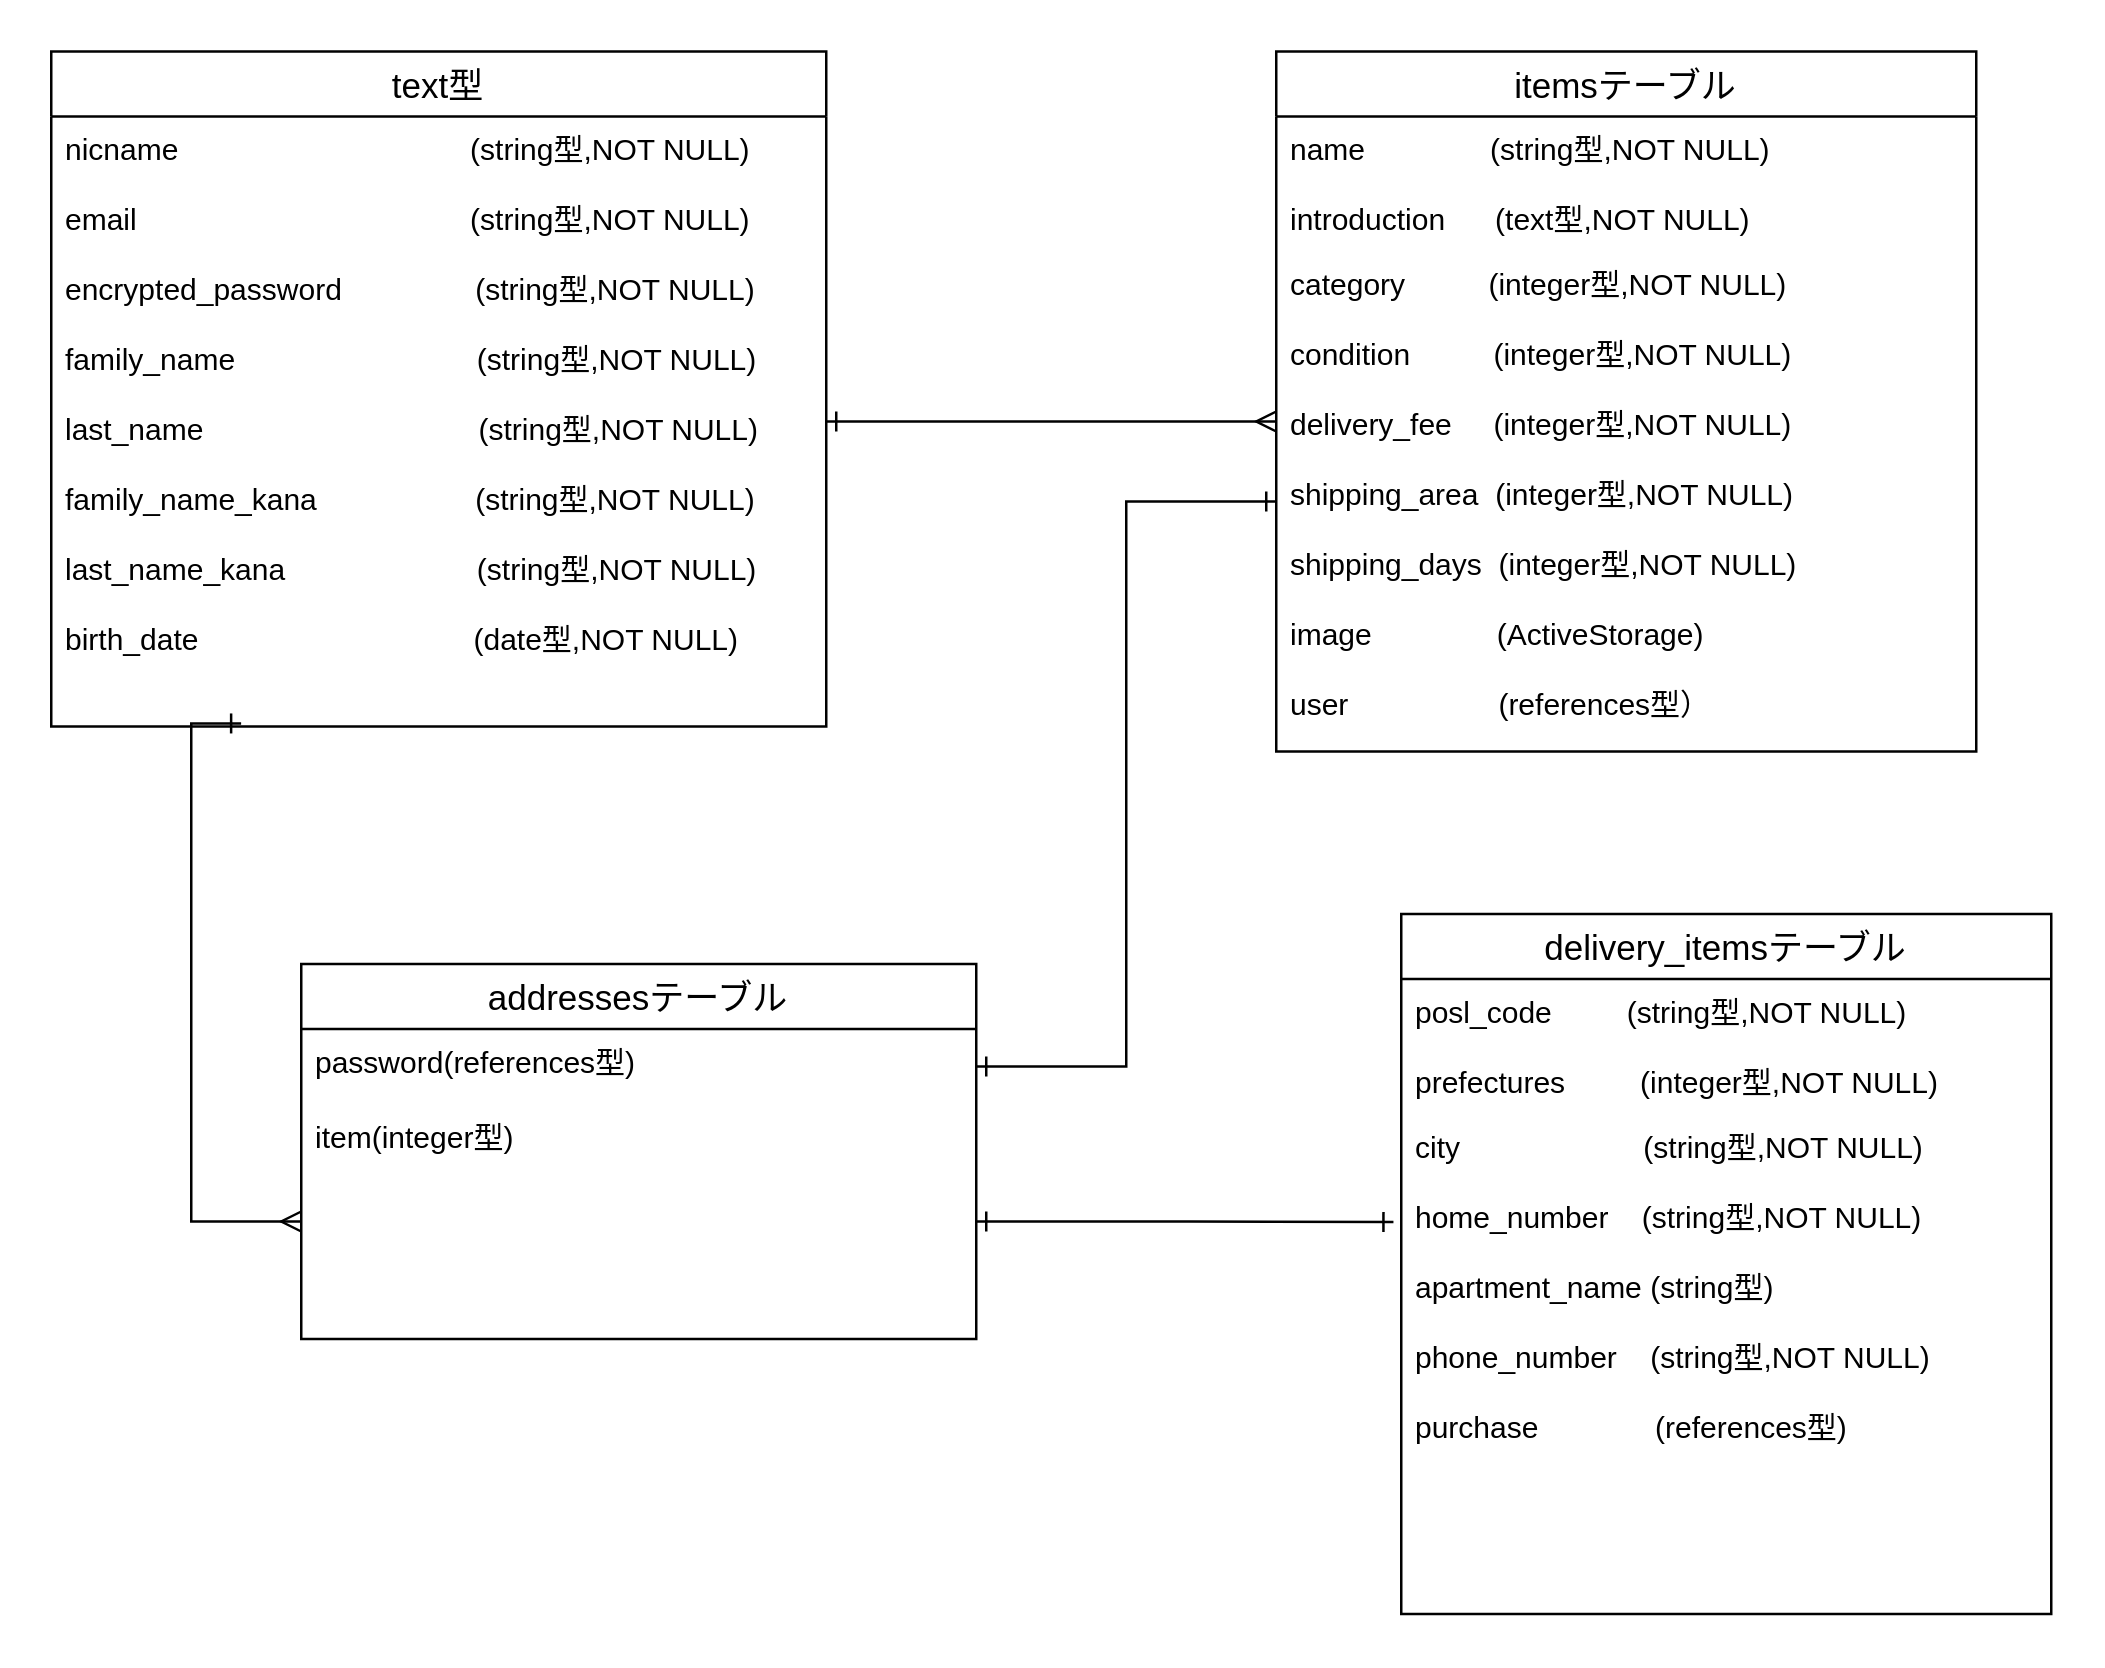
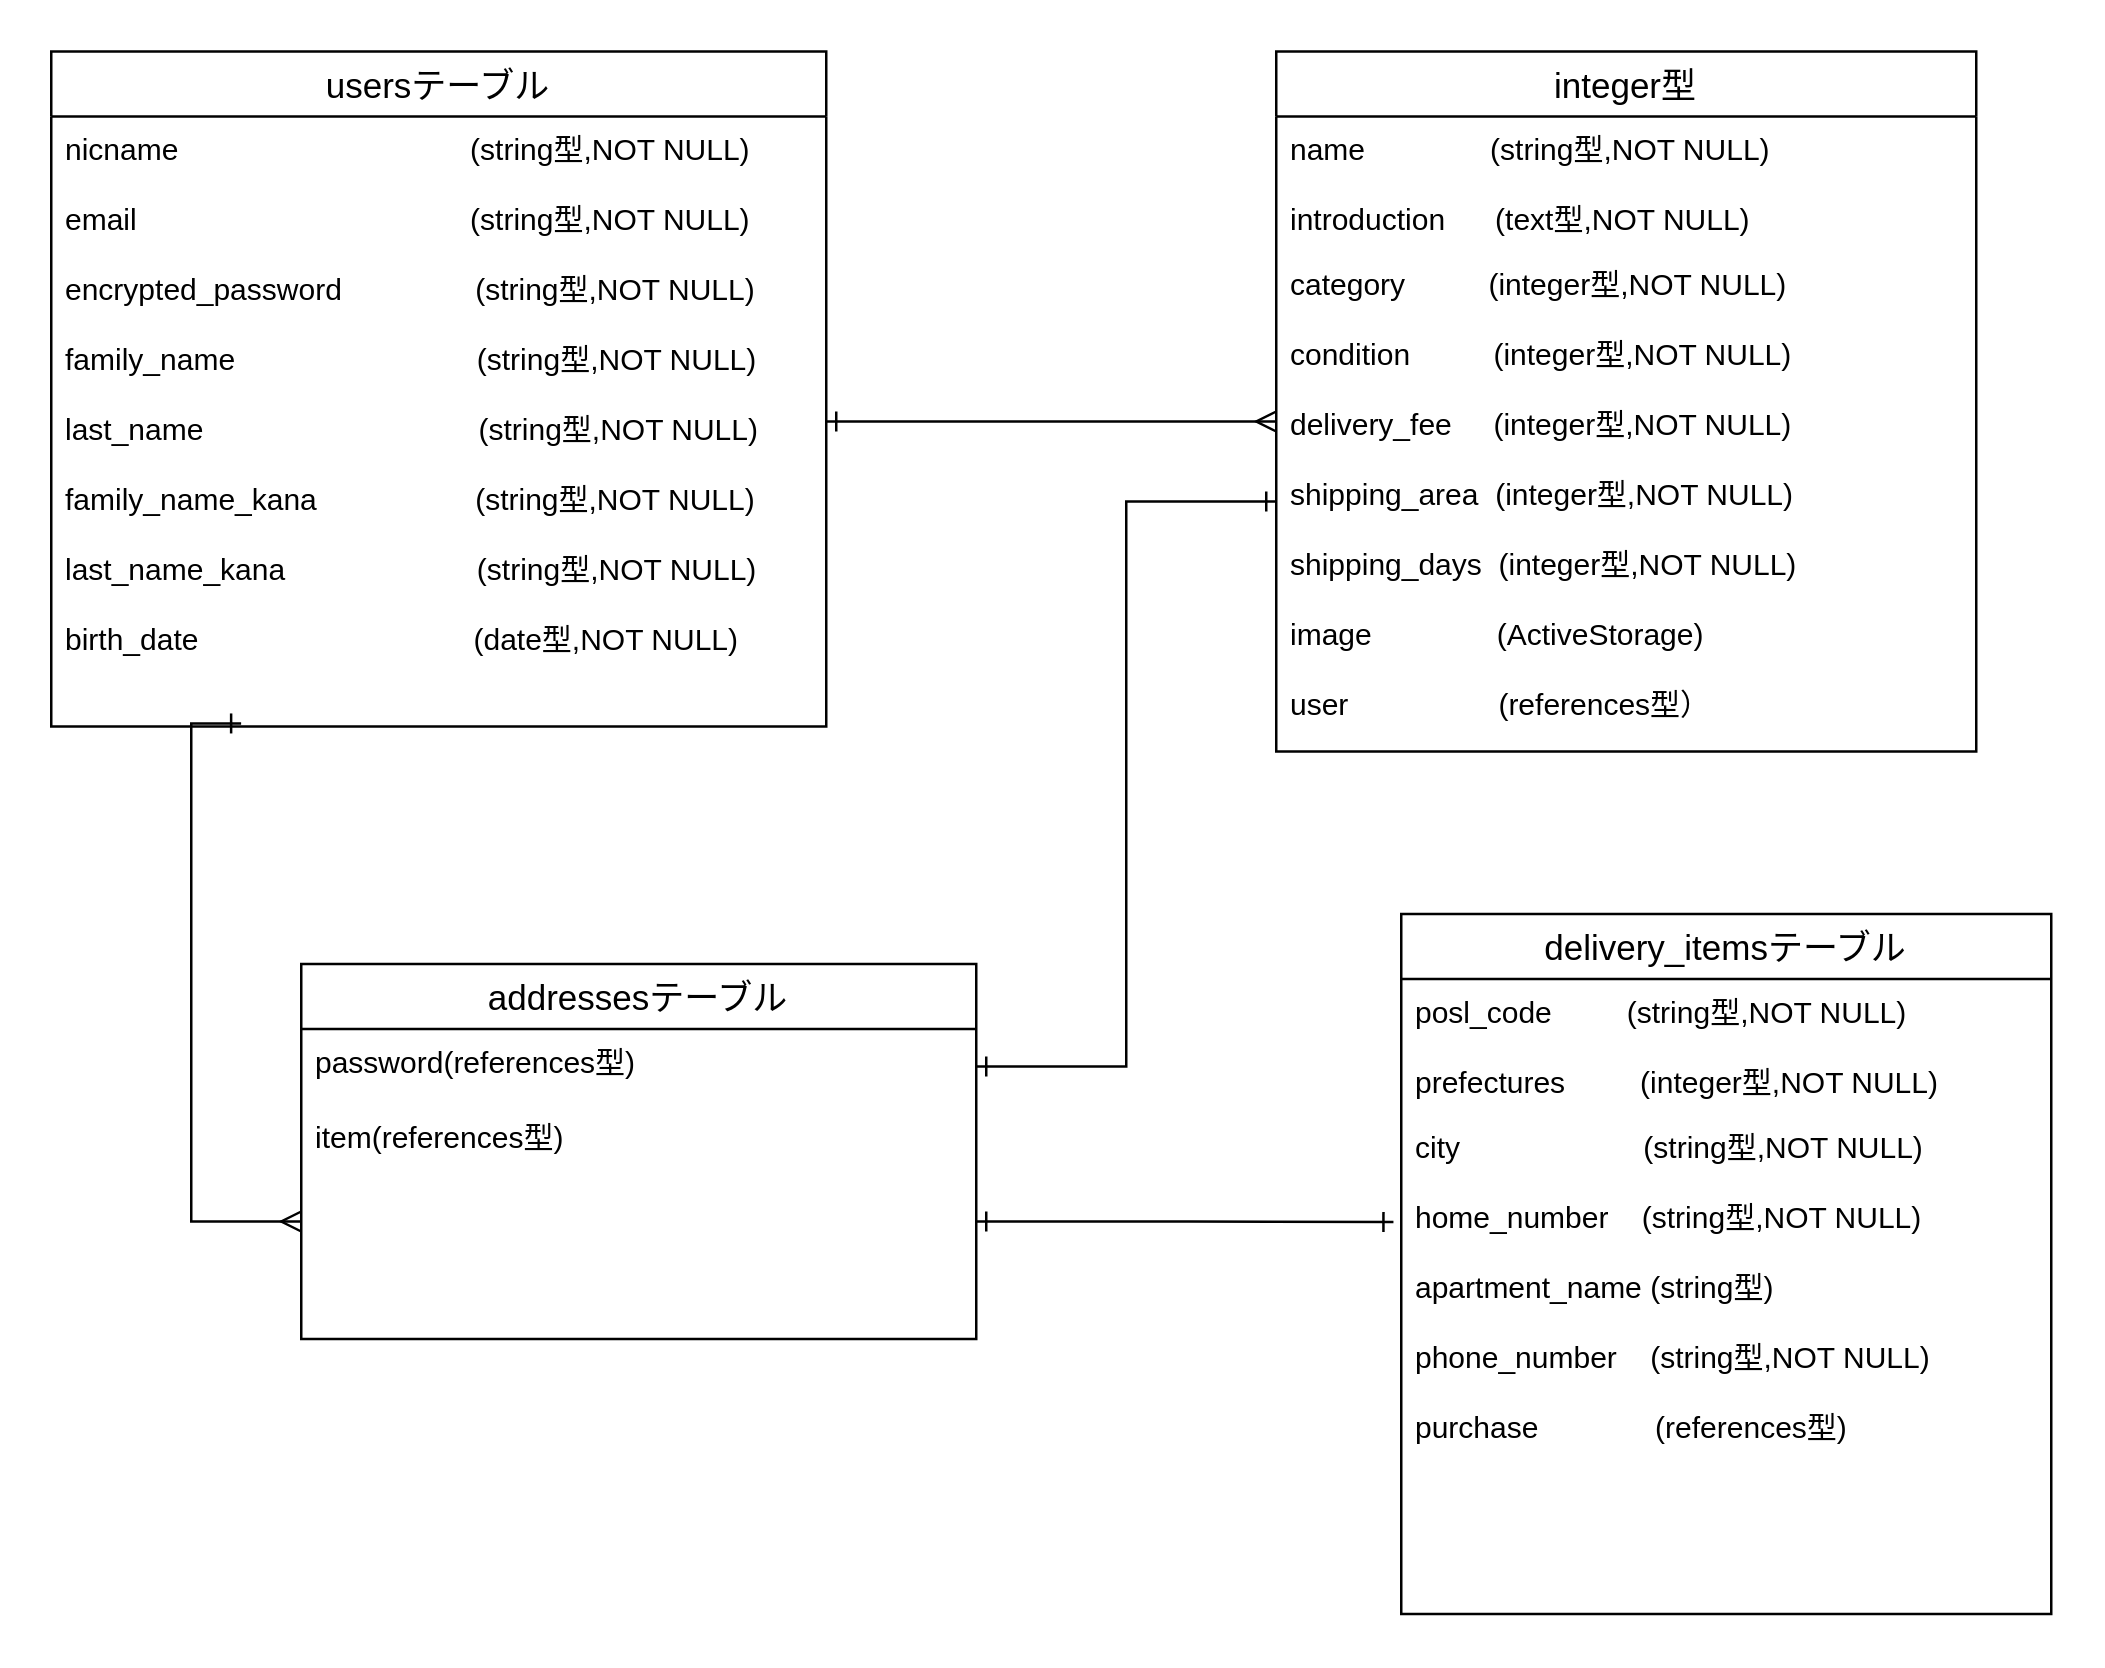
- <mxCell id="2" value="text型" style="swimlane;fontStyle=0;childLayout=stackLayout;horizontal=1;startSize=26;horizontalStack=0;resizeParent=1;resizeParentMax=0;resizeLast=0;collapsible=1;marginBottom=0;align=center;fontSize=14;" parent="1" vertex="1"><mxGeometry x="20" y="20" width="310" height="270" as="geometry" /></mxCell>
+ <mxCell id="2" value="usersテーブル" style="swimlane;fontStyle=0;childLayout=stackLayout;horizontal=1;startSize=26;horizontalStack=0;resizeParent=1;resizeParentMax=0;resizeLast=0;collapsible=1;marginBottom=0;align=center;fontSize=14;" parent="1" vertex="1"><mxGeometry x="20" y="20" width="310" height="270" as="geometry" /></mxCell>
- <mxCell id="14" value="itemsテーブル" style="swimlane;fontStyle=0;childLayout=stackLayout;horizontal=1;startSize=26;horizontalStack=0;resizeParent=1;resizeParentMax=0;resizeLast=0;collapsible=1;marginBottom=0;align=center;fontSize=14;" parent="1" vertex="1"><mxGeometry x="510" y="20" width="280" height="280" as="geometry" /></mxCell>
+ <mxCell id="14" value="integer型" style="swimlane;fontStyle=0;childLayout=stackLayout;horizontal=1;startSize=26;horizontalStack=0;resizeParent=1;resizeParentMax=0;resizeLast=0;collapsible=1;marginBottom=0;align=center;fontSize=14;" parent="1" vertex="1"><mxGeometry x="510" y="20" width="280" height="280" as="geometry" /></mxCell>
- <mxCell id="8" value="item(integer型)&#10;&#10;&#10;&#10;" style="text;strokeColor=none;fillColor=none;spacingLeft=4;spacingRight=4;overflow=hidden;rotatable=0;points=[[0,0.5],[1,0.5]];portConstraint=eastwest;fontSize=12;" parent="6" vertex="1"><mxGeometry y="56" width="270" height="94" as="geometry" /></mxCell>
+ <mxCell id="8" value="item(references型)&#10;&#10;&#10;&#10;" style="text;strokeColor=none;fillColor=none;spacingLeft=4;spacingRight=4;overflow=hidden;rotatable=0;points=[[0,0.5],[1,0.5]];portConstraint=eastwest;fontSize=12;" parent="6" vertex="1"><mxGeometry y="56" width="270" height="94" as="geometry" /></mxCell>
